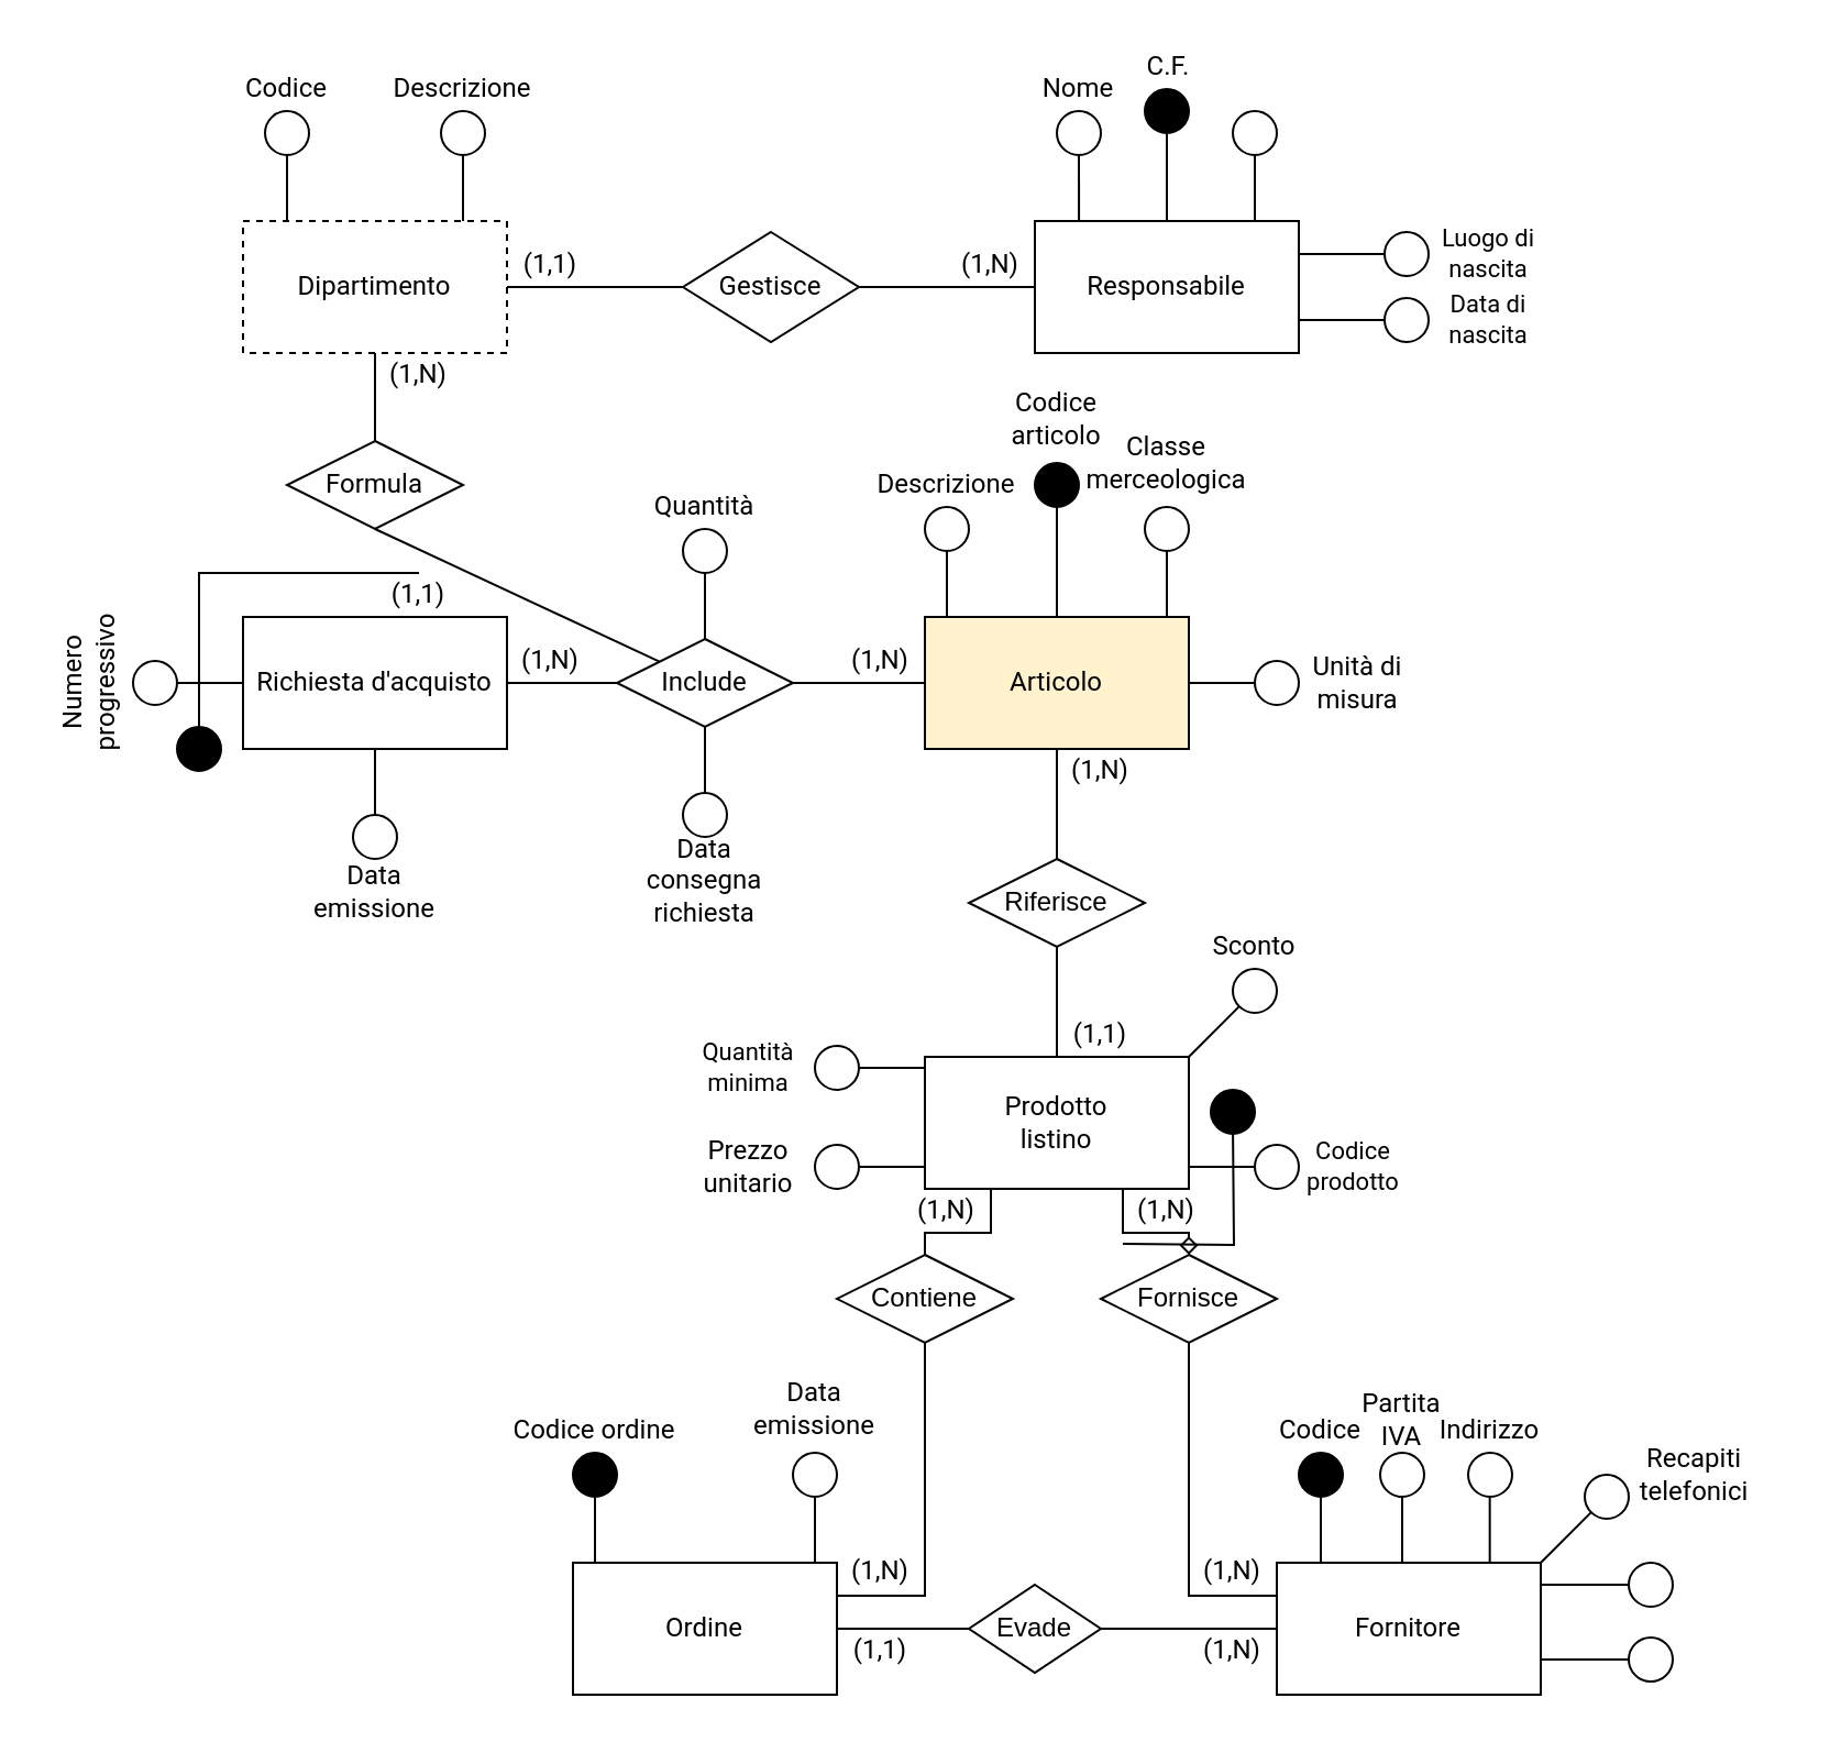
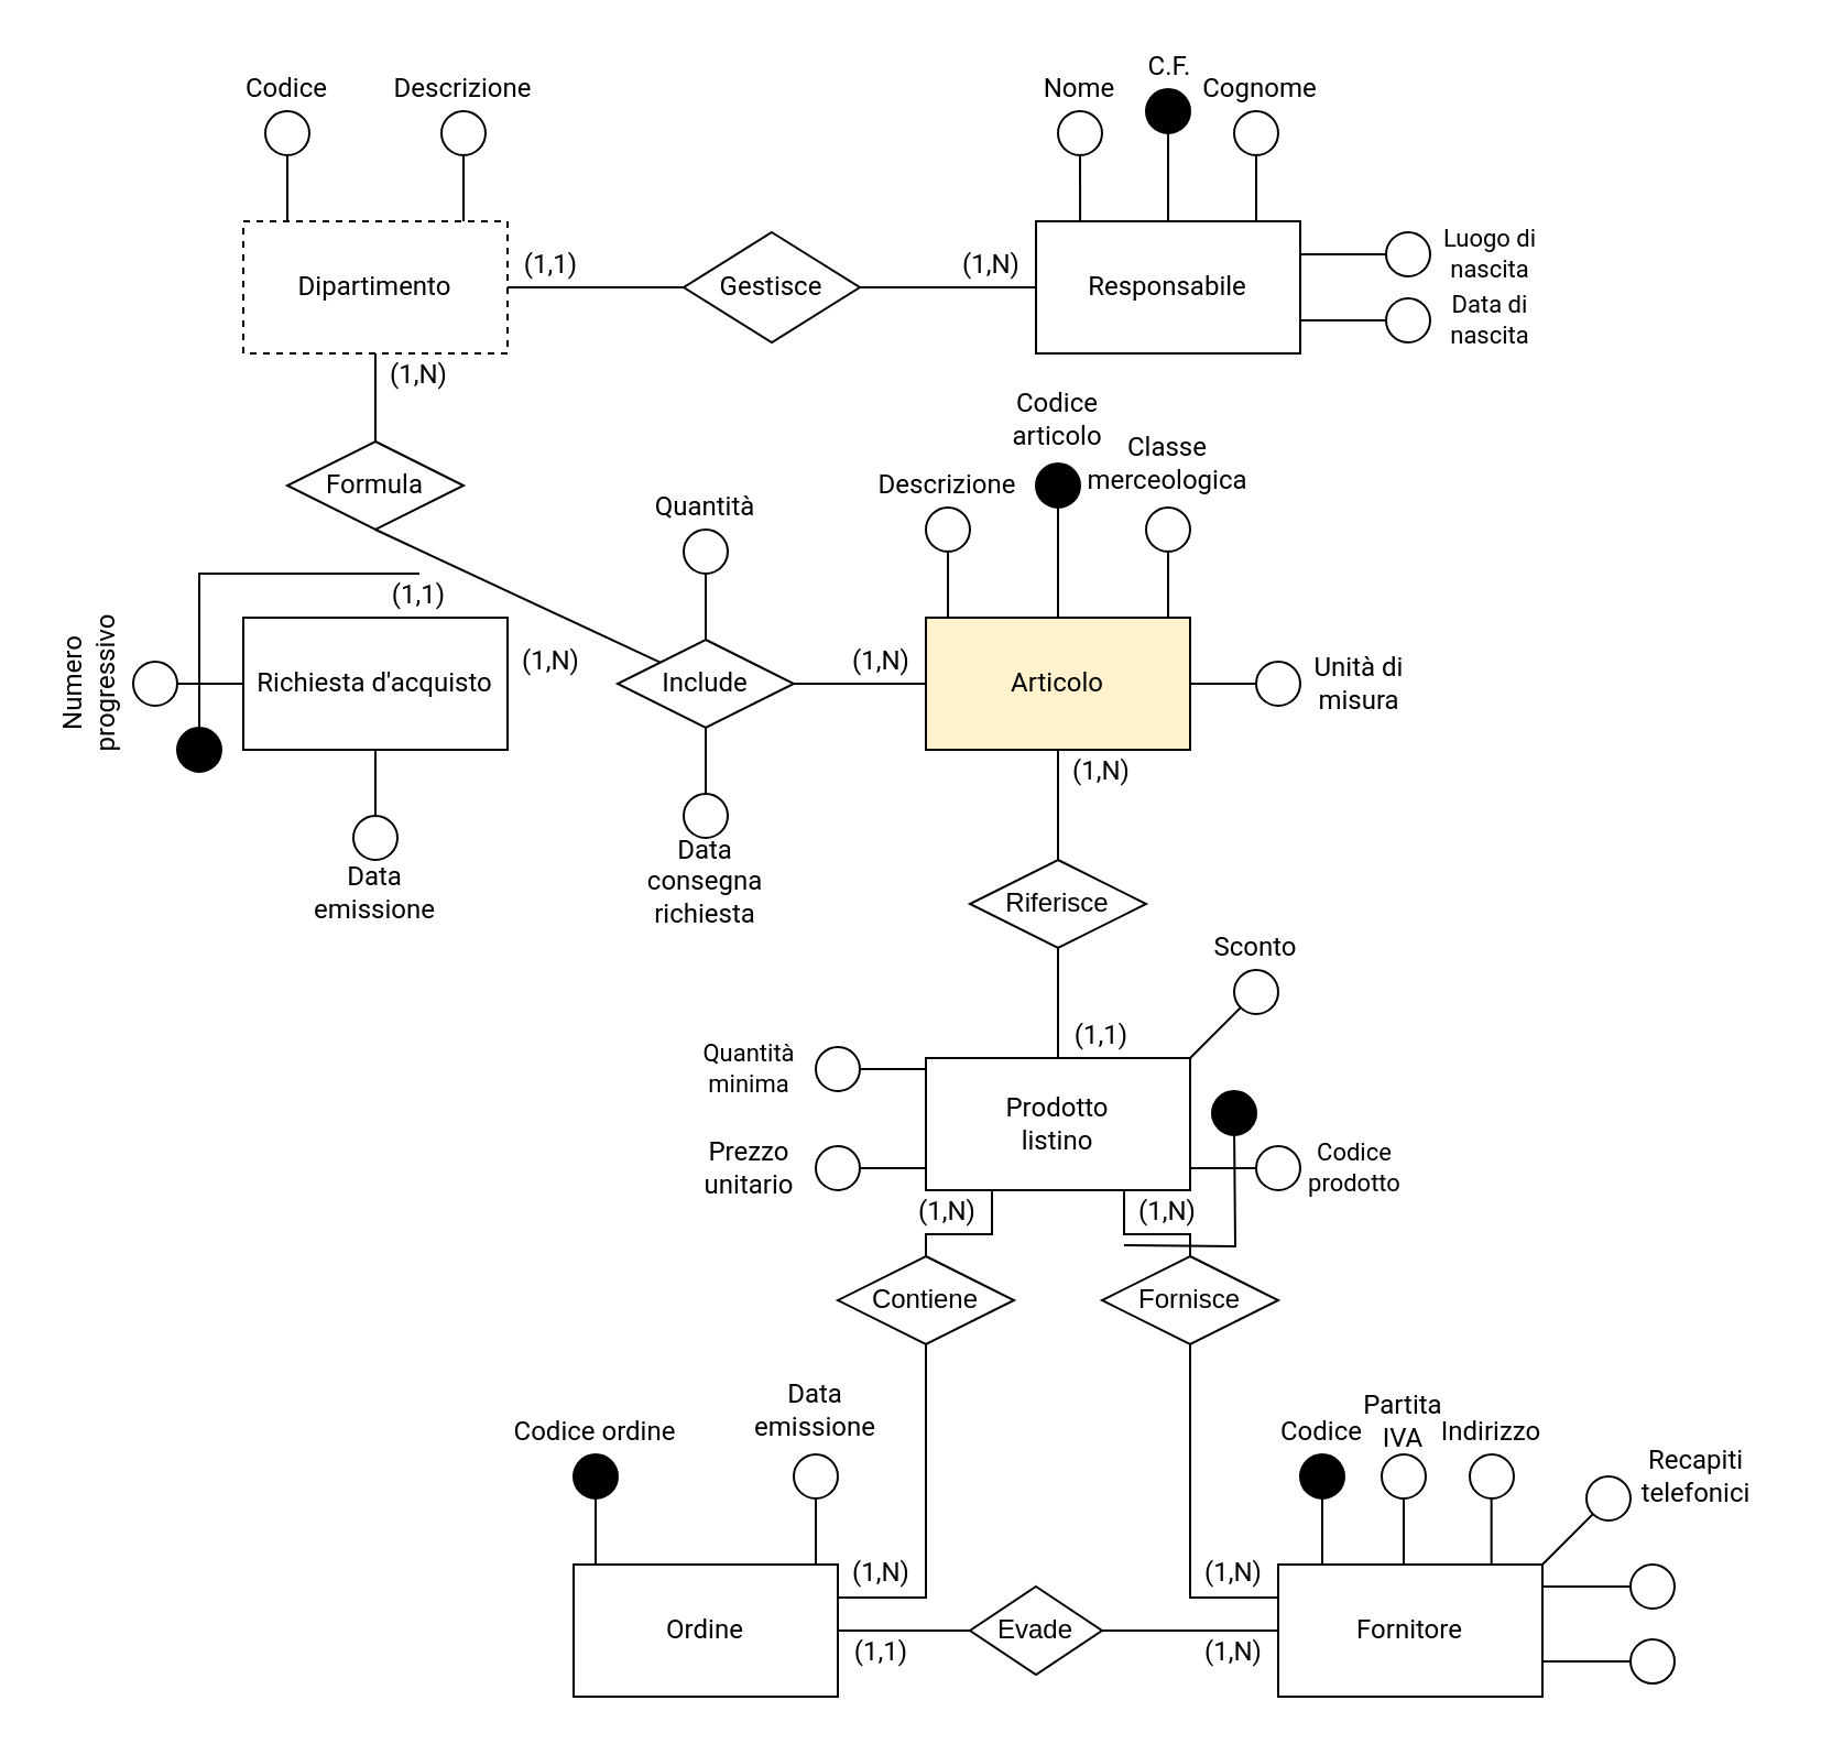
+ <mxCell id="62" value="&lt;font style=&quot;font-size: 12px;&quot;&gt;Cognome&lt;/font&gt;" style="text;html=1;strokeColor=none;fillColor=none;align=center;verticalAlign=middle;whiteSpace=wrap;rounded=0;fontFamily=Roboto;fontSource=https%3A%2F%2Ffonts.googleapis.com%2Fcss%3Ffamily%3DRoboto;fontSize=12;" parent="1" vertex="1"><mxGeometry x="551.5" y="30" width="40" height="20" as="geometry" /></mxCell>
- <mxCell id="69" style="edgeStyle=none;rounded=0;sketch=0;orthogonalLoop=1;jettySize=auto;html=1;exitX=1;exitY=0.5;exitDx=0;exitDy=0;entryX=0;entryY=0.5;entryDx=0;entryDy=0;endArrow=none;endFill=0;fontSize=10;" parent="1" source="70" target="83" edge="1"><mxGeometry relative="1" as="geometry" /></mxCell>
- <mxCell id="77" style="edgeStyle=orthogonalEdgeStyle;rounded=0;orthogonalLoop=1;jettySize=auto;html=1;exitX=0.75;exitY=1;exitDx=0;exitDy=0;entryX=0.5;entryY=0;entryDx=0;entryDy=0;endArrow=diamond;endFill=0;" parent="1" source="78" target="85" edge="1"><mxGeometry relative="1" as="geometry" /></mxCell>
+ <mxCell id="77" style="edgeStyle=orthogonalEdgeStyle;rounded=0;orthogonalLoop=1;jettySize=auto;html=1;exitX=0.75;exitY=1;exitDx=0;exitDy=0;entryX=0.5;entryY=0;entryDx=0;entryDy=0;endArrow=none;endFill=0;" parent="1" source="78" target="85" edge="1"><mxGeometry relative="1" as="geometry" /></mxCell>
